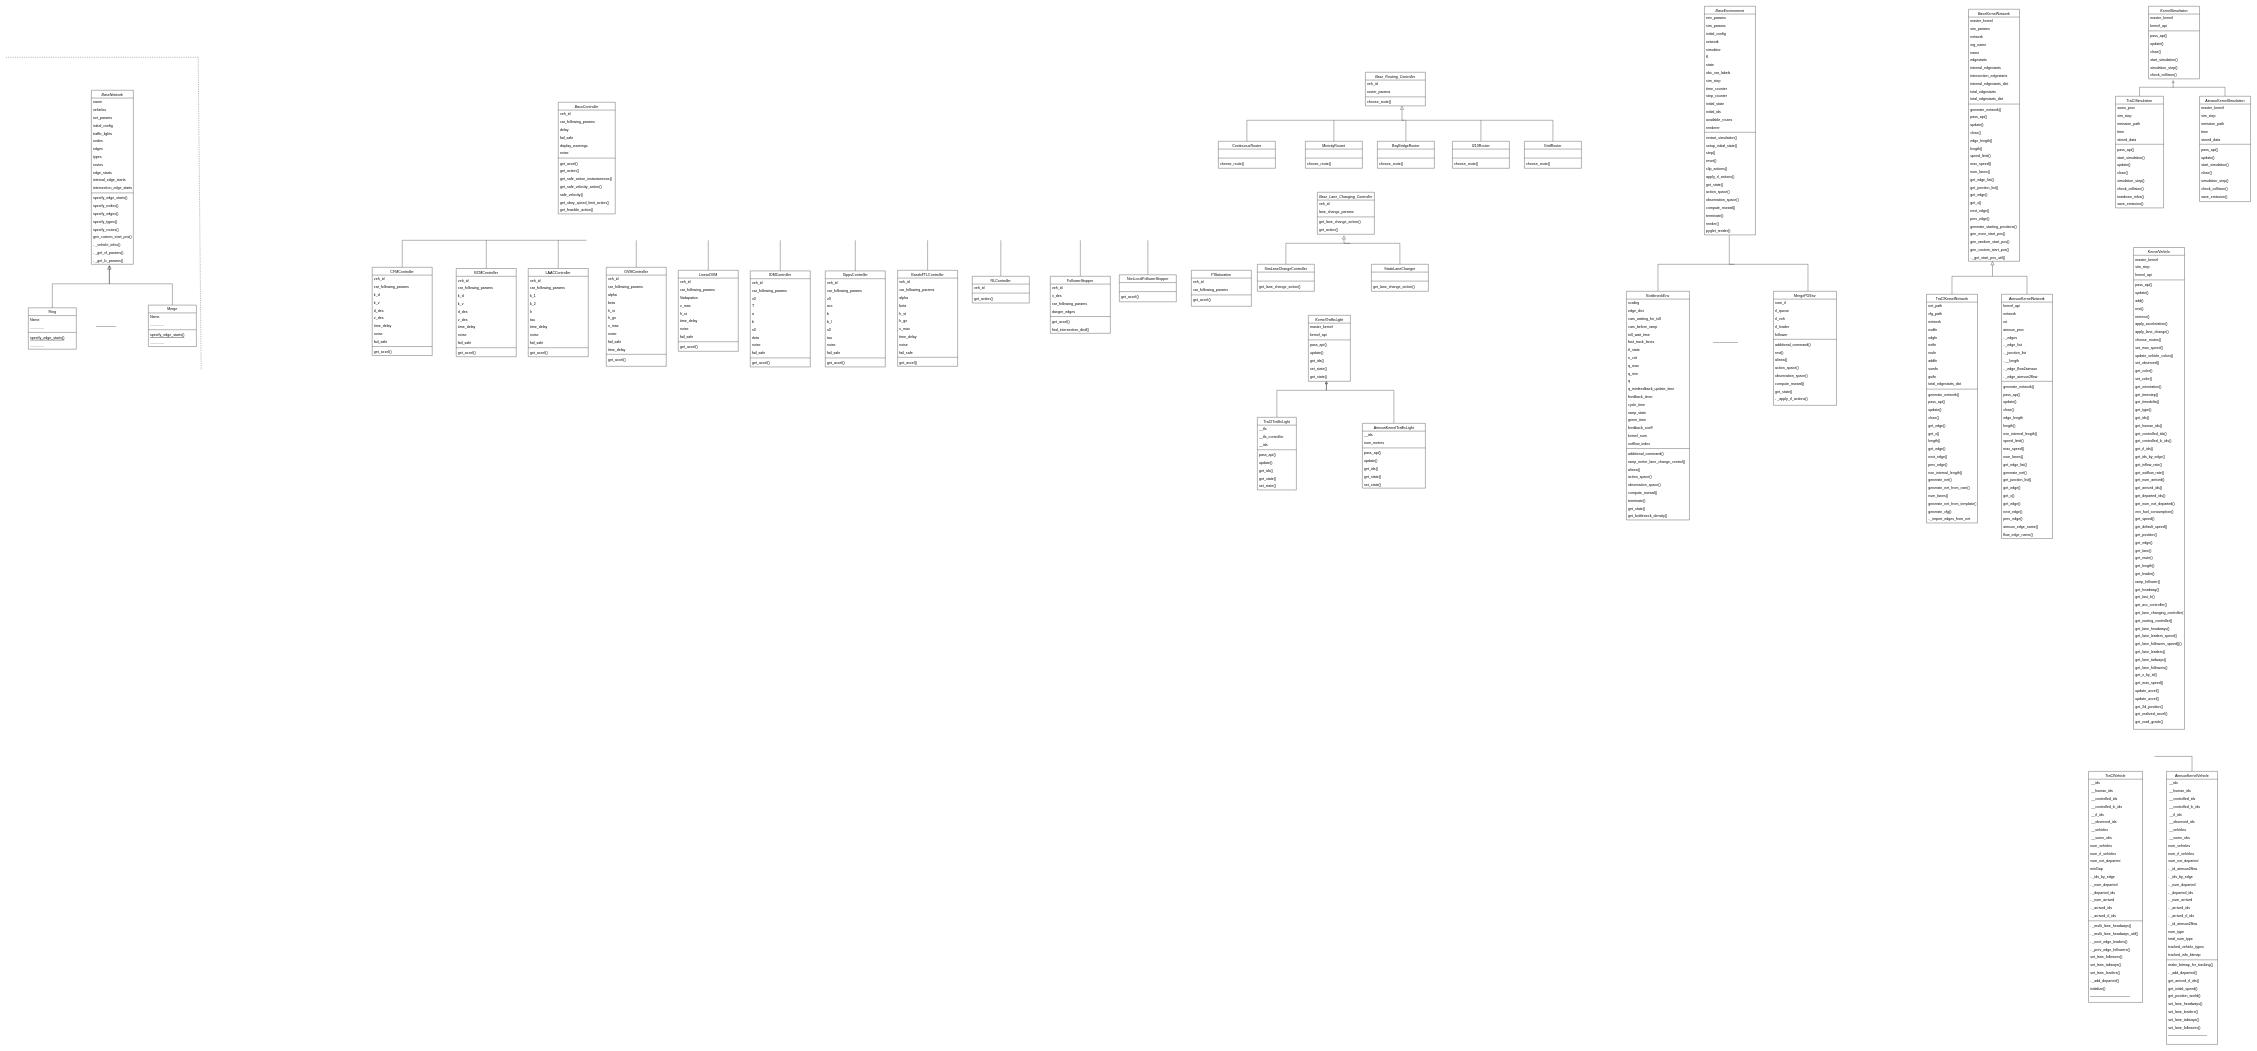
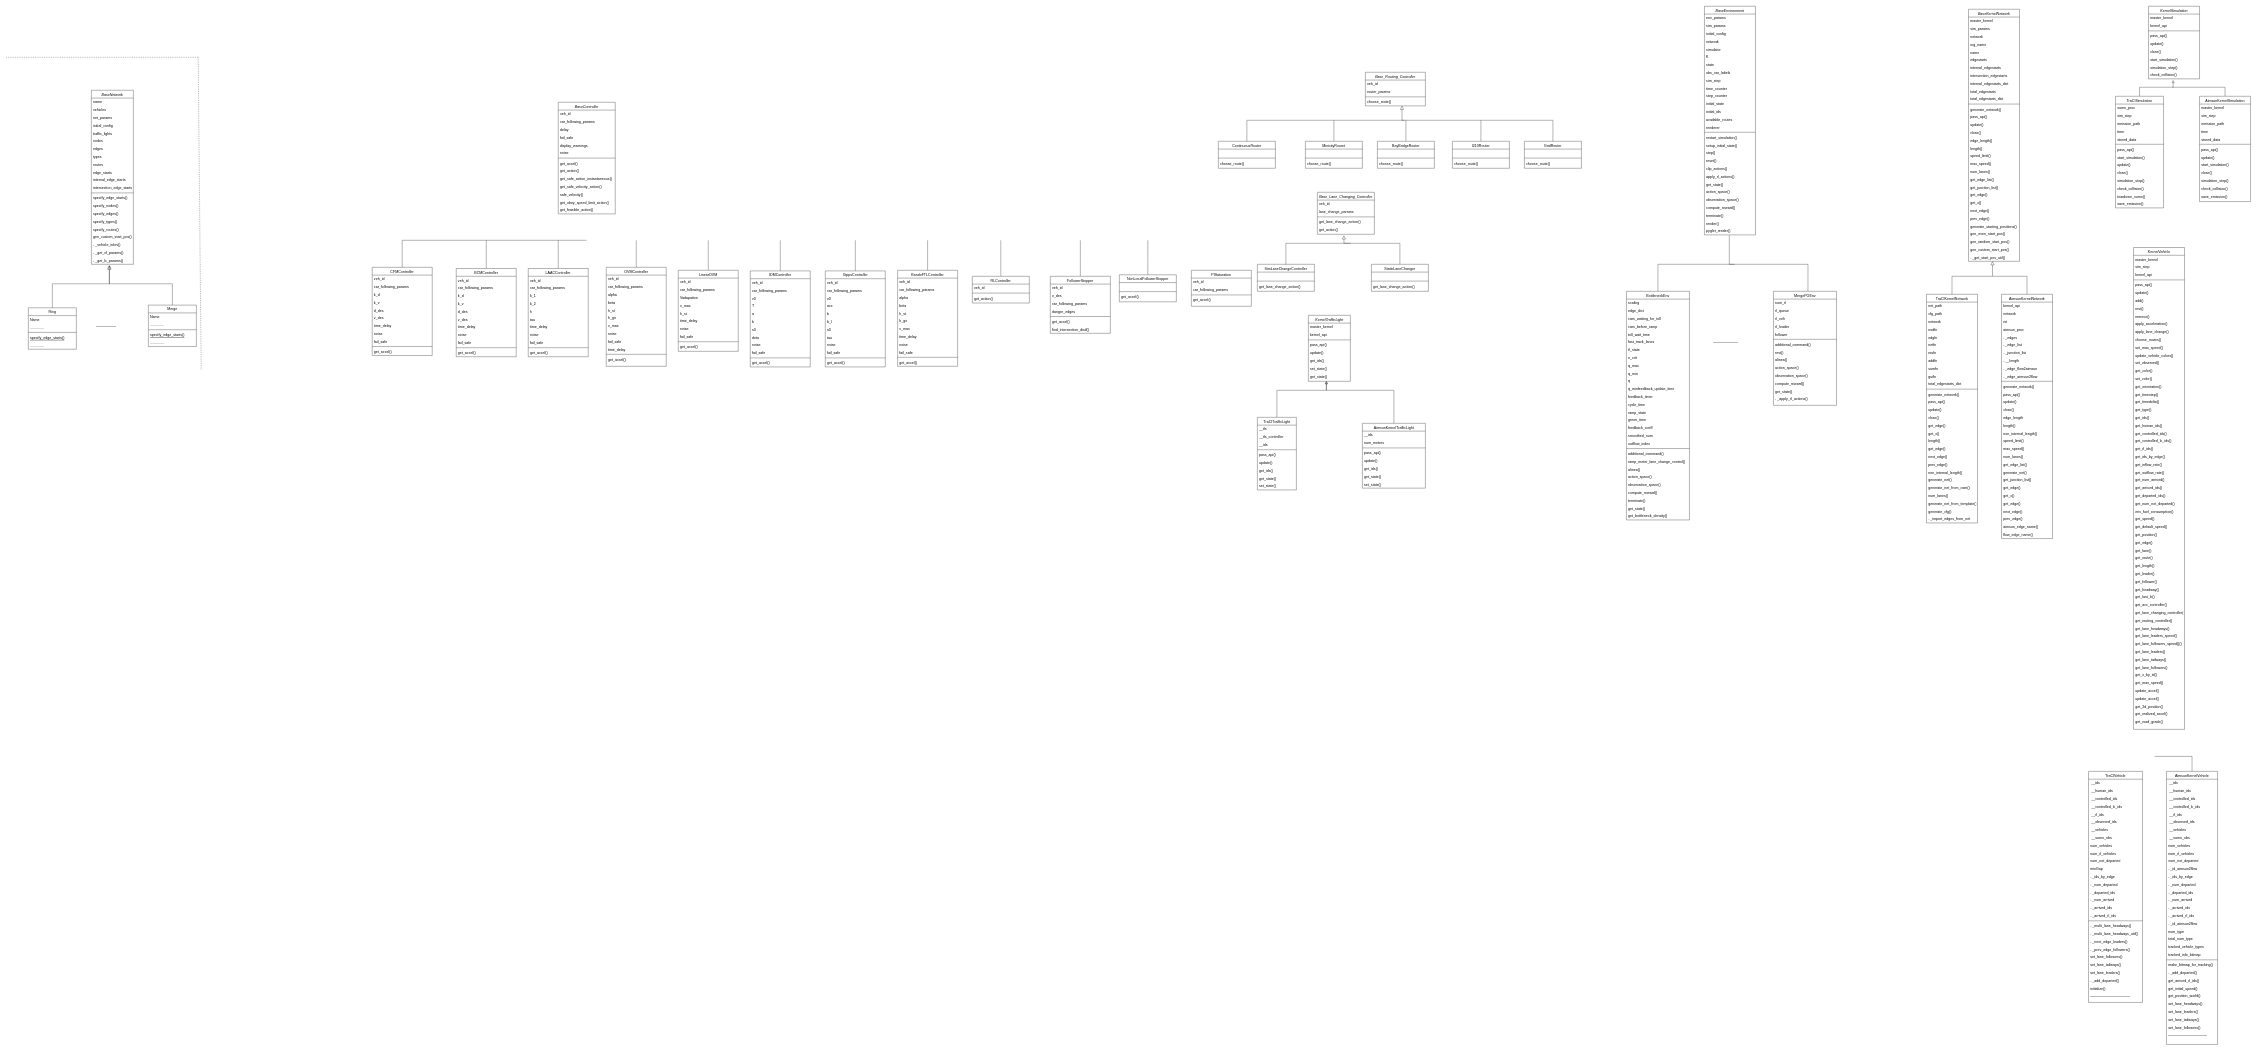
- <mxCell id="431" value="teardown_infos()" style="text;align=left;verticalAlign=top;spacingLeft=4;spacingRight=4;overflow=hidden;rotatable=0;points=[[0,0.5],[1,0.5]];portConstraint=eastwest;rounded=0;shadow=0;html=0;" parent="418" vertex="1"><mxGeometry y="320" width="160" height="26" as="geometry" /></mxCell>
+ <mxCell id="431" value="teardown_sumo()" style="text;align=left;verticalAlign=top;spacingLeft=4;spacingRight=4;overflow=hidden;rotatable=0;points=[[0,0.5],[1,0.5]];portConstraint=eastwest;rounded=0;shadow=0;html=0;" parent="418" vertex="1"><mxGeometry y="320" width="160" height="26" as="geometry" /></mxCell>
- <mxCell id="281" value="kernel_num" style="text;align=left;verticalAlign=top;spacingLeft=4;spacingRight=4;overflow=hidden;rotatable=0;points=[[0,0.5],[1,0.5]];portConstraint=eastwest;rounded=0;shadow=0;html=0;" parent="263" vertex="1"><mxGeometry y="468" width="210" height="26" as="geometry" /></mxCell>
+ <mxCell id="281" value="smoothed_num" style="text;align=left;verticalAlign=top;spacingLeft=4;spacingRight=4;overflow=hidden;rotatable=0;points=[[0,0.5],[1,0.5]];portConstraint=eastwest;rounded=0;shadow=0;html=0;" parent="263" vertex="1"><mxGeometry y="468" width="210" height="26" as="geometry" /></mxCell>
- <mxCell id="491" value="ramp_follower()" style="text;align=left;verticalAlign=top;spacingLeft=4;spacingRight=4;overflow=hidden;rotatable=0;points=[[0,0.5],[1,0.5]];portConstraint=eastwest;rounded=0;shadow=0;html=0;" parent="448" vertex="1"><mxGeometry y="1100" width="170" height="26" as="geometry" /></mxCell>
+ <mxCell id="491" value="get_follower()" style="text;align=left;verticalAlign=top;spacingLeft=4;spacingRight=4;overflow=hidden;rotatable=0;points=[[0,0.5],[1,0.5]];portConstraint=eastwest;rounded=0;shadow=0;html=0;" parent="448" vertex="1"><mxGeometry y="1100" width="170" height="26" as="geometry" /></mxCell>
